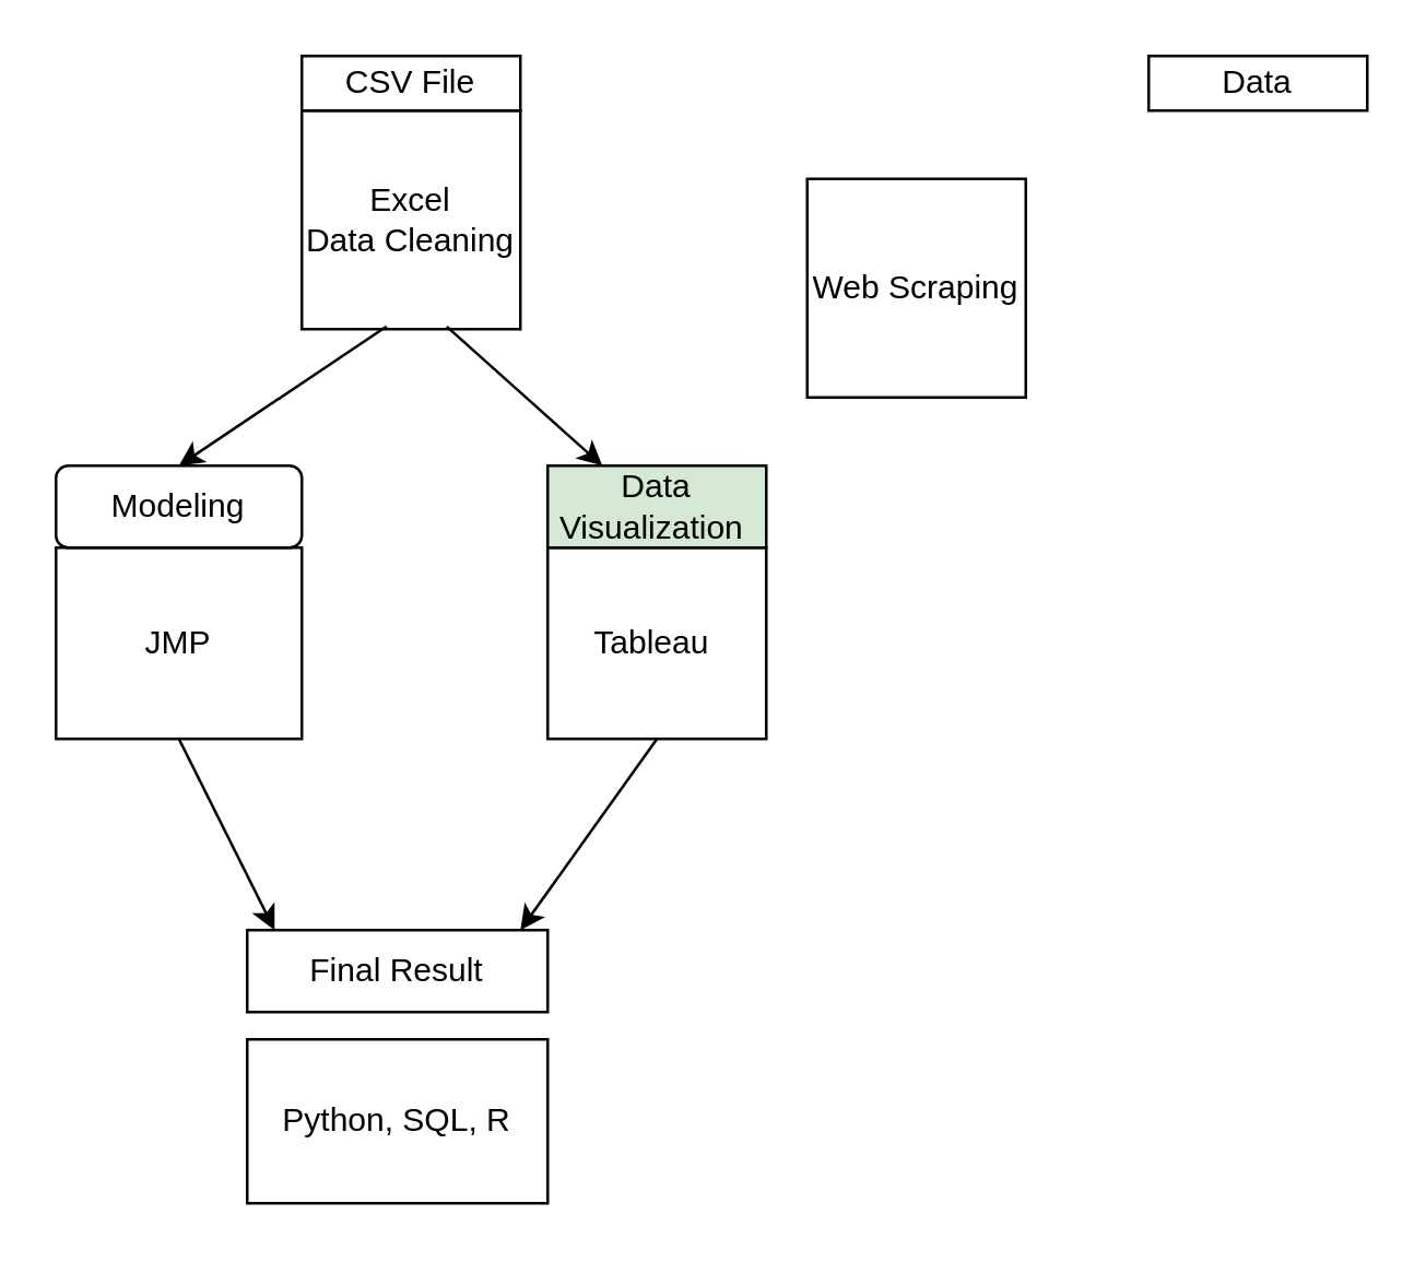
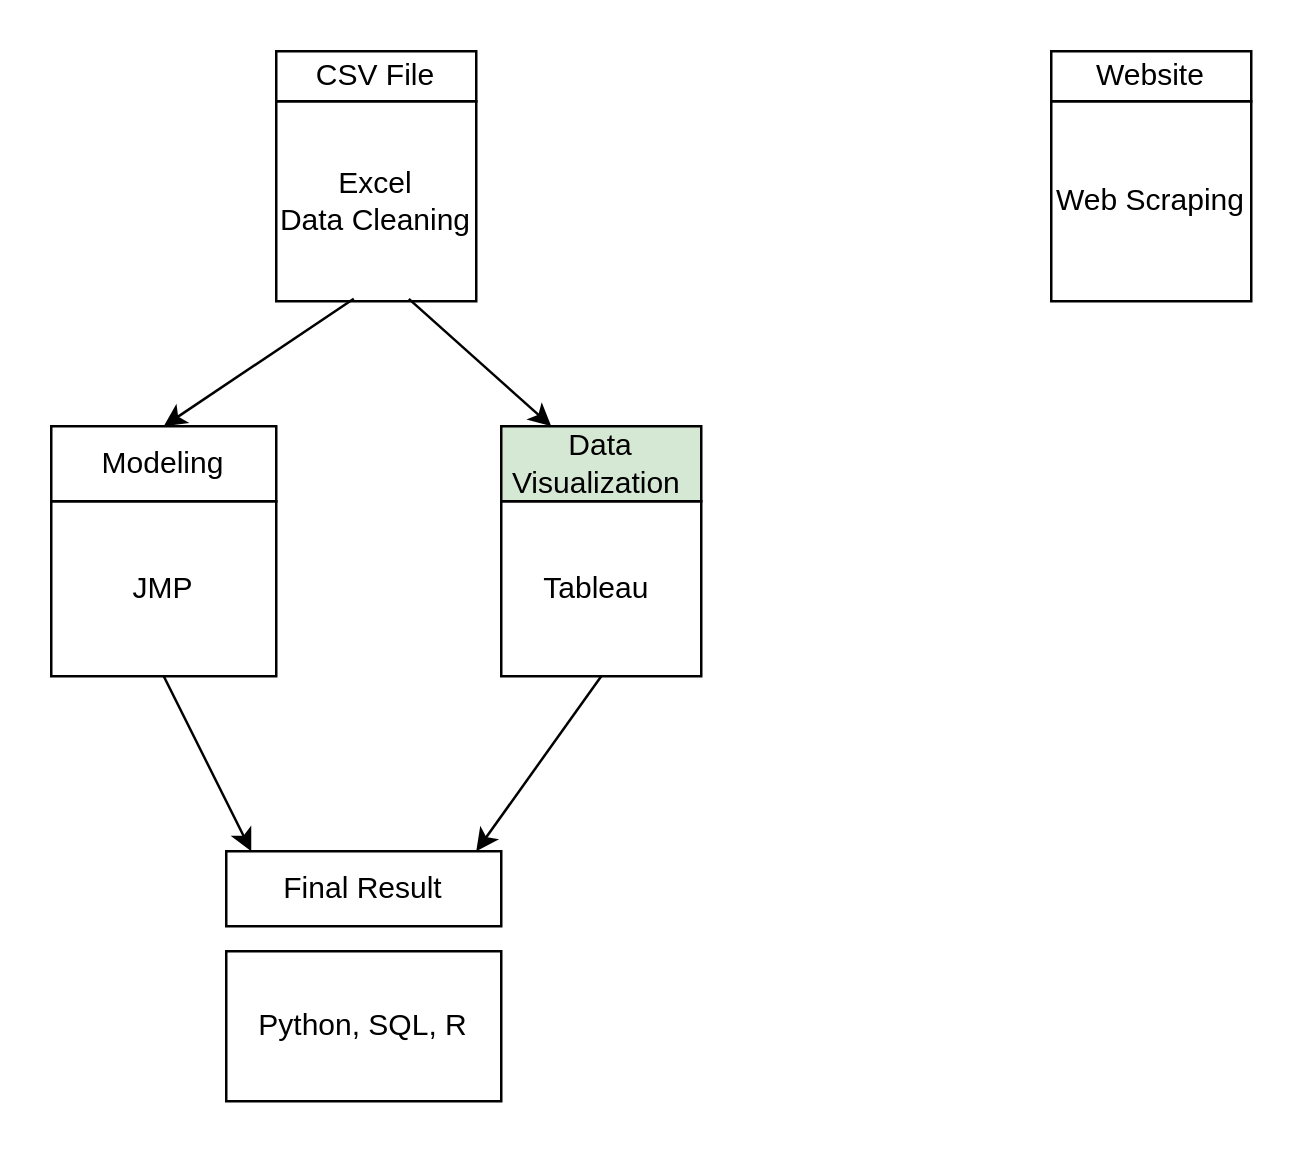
- <mxCell id="5" value="Data" style="rounded=0;whiteSpace=wrap;html=1;" vertex="1" parent="1"><mxGeometry x="420" y="20" width="80" height="20" as="geometry" /></mxCell>
+ <mxCell id="5" value="Website" style="rounded=0;whiteSpace=wrap;html=1;" vertex="1" parent="1"><mxGeometry x="420" y="20" width="80" height="20" as="geometry" /></mxCell>
- <mxCell id="4" value="Web Scraping" style="rounded=0;whiteSpace=wrap;html=1;" vertex="1" parent="1"><mxGeometry x="295" y="65" width="80" height="80" as="geometry" /></mxCell>
+ <mxCell id="4" value="Web Scraping" style="rounded=0;whiteSpace=wrap;html=1;" vertex="1" parent="1"><mxGeometry x="420" y="40" width="80" height="80" as="geometry" /></mxCell>
- <mxCell id="7" value="Modeling" style="whiteSpace=wrap;html=1;rounded=1;" vertex="1" parent="1"><mxGeometry x="20" y="170" width="90" height="30" as="geometry" /></mxCell>
+ <mxCell id="7" value="Modeling" style="rounded=0;whiteSpace=wrap;html=1;" vertex="1" parent="1"><mxGeometry x="20" y="170" width="90" height="30" as="geometry" /></mxCell>
